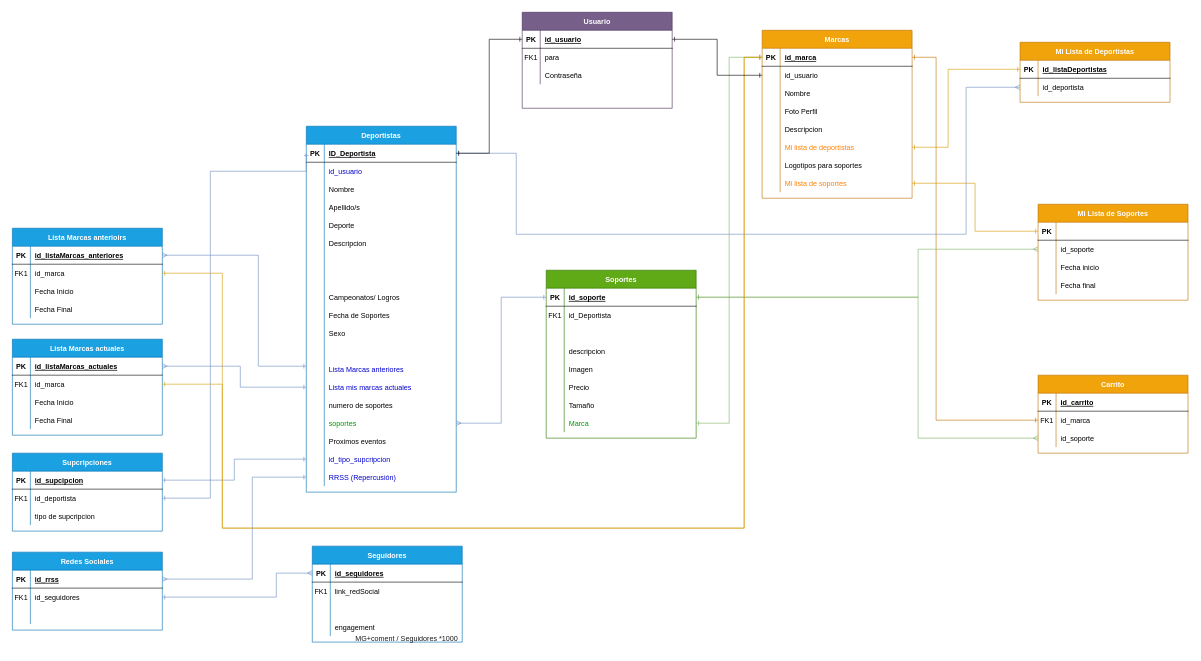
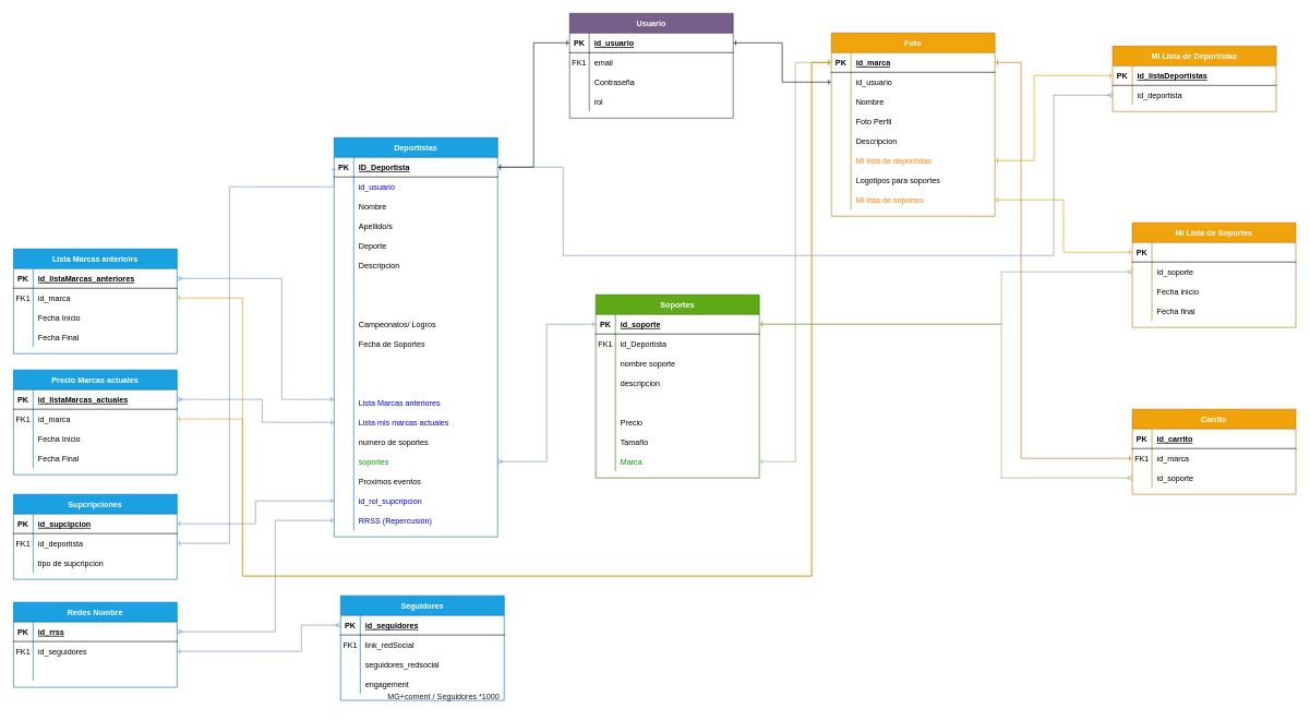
- <mxCell id="27" value="Marcas" style="shape=table;startSize=30;container=1;collapsible=1;childLayout=tableLayout;fixedRows=1;rowLines=0;fontStyle=1;align=center;resizeLast=1;fillColor=#f0a30a;strokeColor=#BD7000;fontColor=#ffffff;" parent="1" vertex="1"><mxGeometry x="1270" y="50" width="250" height="280" as="geometry" /></mxCell>
+ <mxCell id="27" value="Foto" style="shape=table;startSize=30;container=1;collapsible=1;childLayout=tableLayout;fixedRows=1;rowLines=0;fontStyle=1;align=center;resizeLast=1;fillColor=#f0a30a;strokeColor=#BD7000;fontColor=#ffffff;" parent="1" vertex="1"><mxGeometry x="1270" y="50" width="250" height="280" as="geometry" /></mxCell>
- <mxCell id="194" value="para" style="shape=partialRectangle;overflow=hidden;connectable=0;fillColor=none;top=0;left=0;bottom=0;right=0;align=left;spacingLeft=6;" parent="192" vertex="1"><mxGeometry x="30" width="220" height="30" as="geometry" /></mxCell>
+ <mxCell id="194" value="email" style="shape=partialRectangle;overflow=hidden;connectable=0;fillColor=none;top=0;left=0;bottom=0;right=0;align=left;spacingLeft=6;" parent="192" vertex="1"><mxGeometry x="30" width="220" height="30" as="geometry" /></mxCell>
+ <mxCell id="200" value="rol" style="shape=partialRectangle;overflow=hidden;connectable=0;fillColor=none;top=0;left=0;bottom=0;right=0;align=left;spacingLeft=6;" parent="198" vertex="1"><mxGeometry x="30" width="220" height="30" as="geometry" /></mxCell>
- <mxCell id="84" value="Sexo" style="shape=partialRectangle;overflow=hidden;connectable=0;fillColor=none;top=0;left=0;bottom=0;right=0;align=left;spacingLeft=6;" parent="82" vertex="1"><mxGeometry x="30" width="220" height="30" as="geometry" /></mxCell>
+ <mxCell id="11" value="nombre soporte" style="shape=partialRectangle;overflow=hidden;connectable=0;fillColor=none;top=0;left=0;bottom=0;right=0;align=left;spacingLeft=6;" parent="9" vertex="1"><mxGeometry x="30" width="220" height="30" as="geometry" /></mxCell>
- <mxCell id="173" value="Lista Marcas actuales" style="shape=table;startSize=30;container=1;collapsible=1;childLayout=tableLayout;fixedRows=1;rowLines=0;fontStyle=1;align=center;resizeLast=1;fillColor=#1ba1e2;strokeColor=#006EAF;fontColor=#ffffff;" parent="1" vertex="1"><mxGeometry x="20" y="565" width="250" height="160" as="geometry" /></mxCell>
+ <mxCell id="173" value="Precio Marcas actuales" style="shape=table;startSize=30;container=1;collapsible=1;childLayout=tableLayout;fixedRows=1;rowLines=0;fontStyle=1;align=center;resizeLast=1;fillColor=#1ba1e2;strokeColor=#006EAF;fontColor=#ffffff;" parent="1" vertex="1"><mxGeometry x="20" y="565" width="250" height="160" as="geometry" /></mxCell>
- <mxCell id="17" value="Imagen" style="shape=partialRectangle;overflow=hidden;connectable=0;fillColor=none;top=0;left=0;bottom=0;right=0;align=left;spacingLeft=6;" parent="15" vertex="1"><mxGeometry x="30" width="220" height="30" as="geometry" /></mxCell>
- <mxCell id="105" value="id_tipo_supcripcion" style="shape=partialRectangle;overflow=hidden;connectable=0;fillColor=none;top=0;left=0;bottom=0;right=0;align=left;spacingLeft=6;fontColor=#0000CC;" parent="103" vertex="1"><mxGeometry x="30" width="220" height="30" as="geometry" /></mxCell>
+ <mxCell id="105" value="id_rol_supcripcion" style="shape=partialRectangle;overflow=hidden;connectable=0;fillColor=none;top=0;left=0;bottom=0;right=0;align=left;spacingLeft=6;fontColor=#0000CC;" parent="103" vertex="1"><mxGeometry x="30" width="220" height="30" as="geometry" /></mxCell>
- <mxCell id="203" value="Redes Sociales" style="shape=table;startSize=30;container=1;collapsible=1;childLayout=tableLayout;fixedRows=1;rowLines=0;fontStyle=1;align=center;resizeLast=1;fillColor=#1ba1e2;strokeColor=#006EAF;fontColor=#ffffff;" vertex="1" parent="1"><mxGeometry x="20" y="920" width="250" height="130" as="geometry" /></mxCell>
+ <mxCell id="203" value="Redes Nombre" style="shape=table;startSize=30;container=1;collapsible=1;childLayout=tableLayout;fixedRows=1;rowLines=0;fontStyle=1;align=center;resizeLast=1;fillColor=#1ba1e2;strokeColor=#006EAF;fontColor=#ffffff;" vertex="1" parent="1"><mxGeometry x="20" y="920" width="250" height="130" as="geometry" /></mxCell>
+ <mxCell id="223" value="seguidores_redsocial" style="shape=partialRectangle;overflow=hidden;connectable=0;fillColor=none;top=0;left=0;bottom=0;right=0;align=left;spacingLeft=6;" vertex="1" parent="221"><mxGeometry x="30" width="220" height="30" as="geometry" /></mxCell>
